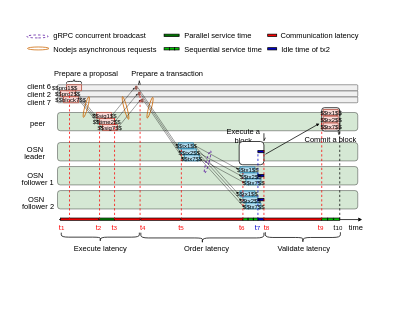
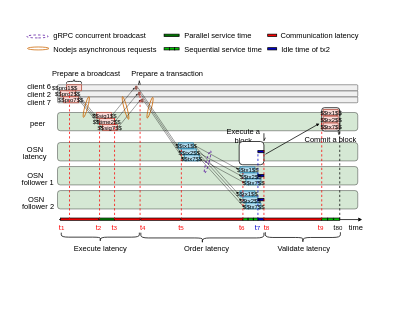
- <mxCell id="8" value="&lt;h6 style=&quot;font-size: 10px;&quot;&gt;&lt;span style=&quot;font-weight: normal;&quot;&gt;&lt;font style=&quot;font-size: 10px; line-height: 0.2;&quot;&gt;Prepare a&amp;nbsp;&lt;/font&gt;proposal&lt;/span&gt;&lt;/h6&gt;" style="text;html=1;strokeColor=none;fillColor=none;align=center;verticalAlign=middle;whiteSpace=wrap;rounded=0;" parent="1" vertex="1"><mxGeometry x="65" y="69.33" width="99" height="55" as="geometry" /></mxCell>
+ <mxCell id="8" value="&lt;h6 style=&quot;font-size: 10px;&quot;&gt;&lt;span style=&quot;font-weight: normal;&quot;&gt;&lt;font style=&quot;font-size: 10px; line-height: 0.2;&quot;&gt;Prepare a&amp;nbsp;&lt;/font&gt;broadcast&lt;/span&gt;&lt;/h6&gt;" style="text;html=1;strokeColor=none;fillColor=none;align=center;verticalAlign=middle;whiteSpace=wrap;rounded=0;" parent="1" vertex="1"><mxGeometry x="65" y="69.33" width="99" height="55" as="geometry" /></mxCell>
- <mxCell id="112" value="&lt;font style=&quot;font-size: 8px;&quot;&gt;$$block7$$&lt;/font&gt;" style="text;html=1;strokeColor=none;fillColor=none;align=center;verticalAlign=middle;whiteSpace=wrap;rounded=0;fontColor=#000000;" parent="1" vertex="1"><mxGeometry x="64.25" y="121" width="60" height="22" as="geometry" /></mxCell>
+ <mxCell id="112" value="&lt;font style=&quot;font-size: 8px;&quot;&gt;$$pro7$$&lt;/font&gt;" style="text;html=1;strokeColor=none;fillColor=none;align=center;verticalAlign=middle;whiteSpace=wrap;rounded=0;fontColor=#000000;" parent="1" vertex="1"><mxGeometry x="64.25" y="121" width="60" height="22" as="geometry" /></mxCell>
- <mxCell id="37" value="&lt;h6 style=&quot;&quot;&gt;&lt;font style=&quot;font-weight: normal; font-size: 10px;&quot;&gt;leader&lt;/font&gt;&lt;/h6&gt;" style="text;html=1;strokeColor=none;fillColor=none;align=center;verticalAlign=middle;whiteSpace=wrap;rounded=0;" parent="1" vertex="1"><mxGeometry x="28" y="180" width="36.25" height="55" as="geometry" /></mxCell>
+ <mxCell id="37" value="&lt;h6 style=&quot;&quot;&gt;&lt;font style=&quot;font-weight: normal; font-size: 10px;&quot;&gt;latency&lt;/font&gt;&lt;/h6&gt;" style="text;html=1;strokeColor=none;fillColor=none;align=center;verticalAlign=middle;whiteSpace=wrap;rounded=0;" parent="1" vertex="1"><mxGeometry x="28" y="180" width="36.25" height="55" as="geometry" /></mxCell>
- <mxCell id="45" value="&lt;span style=&quot;font-size: 10px;&quot;&gt;t&lt;/span&gt;&lt;span style=&quot;font-size: 8.333px;&quot;&gt;10&lt;/span&gt;" style="text;html=1;strokeColor=none;fillColor=none;align=center;verticalAlign=middle;whiteSpace=wrap;overflow=hidden;dashed=1;labelBackgroundColor=none;fontSize=5;fontColor=#000000;" parent="1" vertex="1"><mxGeometry x="410" y="292" width="80" height="20" as="geometry" /></mxCell>
+ <mxCell id="45" value="&lt;span style=&quot;font-size: 10px;&quot;&gt;t&lt;/span&gt;&lt;span style=&quot;font-size: 8.333px;&quot;&gt;80&lt;/span&gt;" style="text;html=1;strokeColor=none;fillColor=none;align=center;verticalAlign=middle;whiteSpace=wrap;overflow=hidden;dashed=1;labelBackgroundColor=none;fontSize=5;fontColor=#000000;" parent="1" vertex="1"><mxGeometry x="410" y="292" width="80" height="20" as="geometry" /></mxCell>
